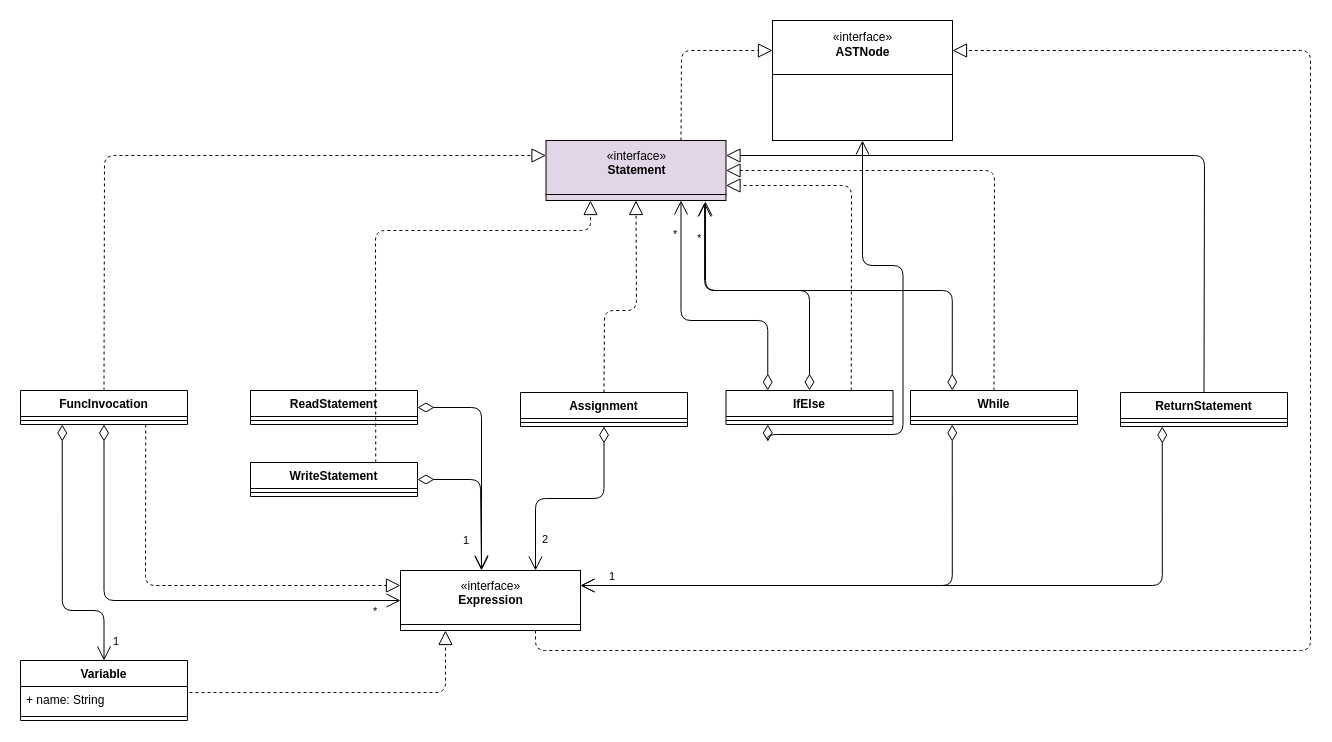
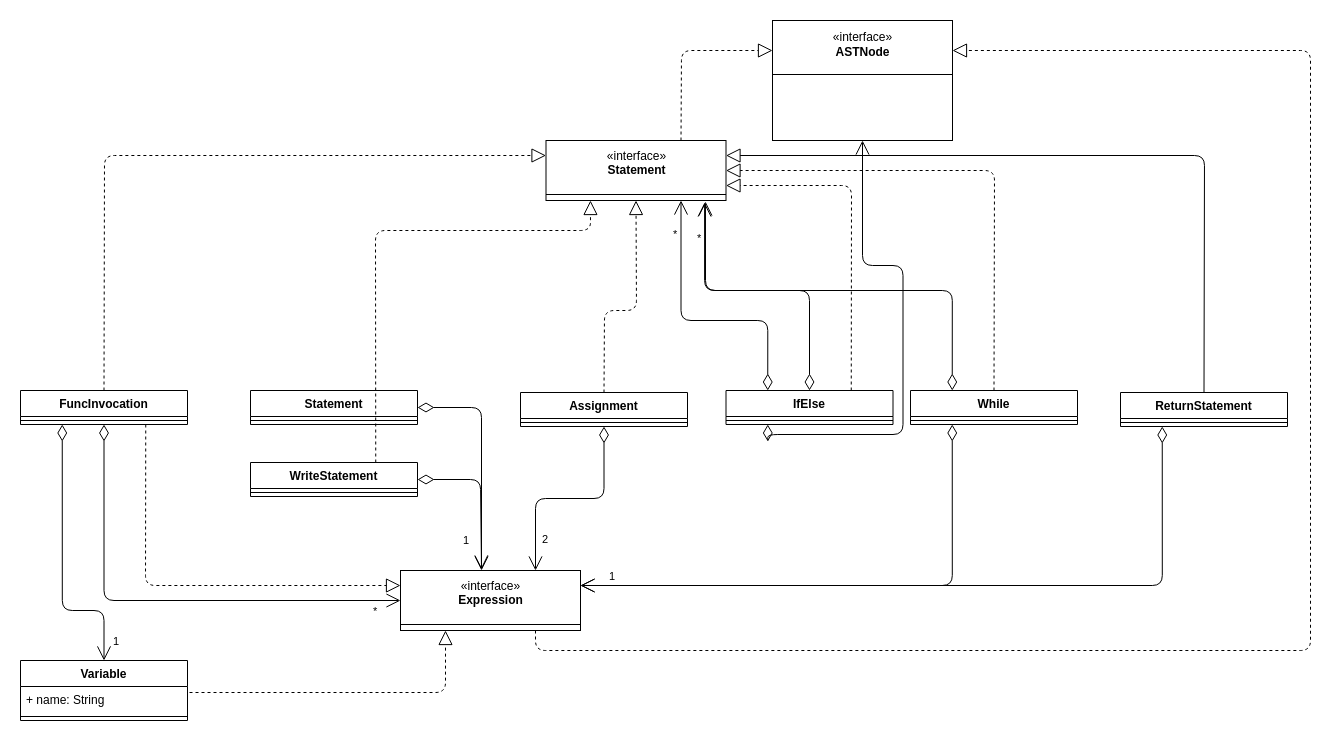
- <mxCell id="8" value="«interface»&lt;br&gt;&lt;b&gt;Statement&lt;br&gt;&lt;br&gt;&lt;/b&gt;" style="html=1;fillColor=#e1d5e7;" parent="7" vertex="1"><mxGeometry width="180" height="60" as="geometry" /></mxCell>
+ <mxCell id="8" value="«interface»&lt;br&gt;&lt;b&gt;Statement&lt;br&gt;&lt;br&gt;&lt;/b&gt;" style="html=1;" parent="7" vertex="1"><mxGeometry width="180" height="60" as="geometry" /></mxCell>
- <mxCell id="17" value="ReadStatement" style="swimlane;fontStyle=1;align=center;verticalAlign=top;childLayout=stackLayout;horizontal=1;startSize=26;horizontalStack=0;resizeParent=1;resizeParentMax=0;resizeLast=0;collapsible=1;marginBottom=0;" parent="1" vertex="1"><mxGeometry x="250" y="390" width="167" height="34" as="geometry" /></mxCell>
+ <mxCell id="17" value="Statement" style="swimlane;fontStyle=1;align=center;verticalAlign=top;childLayout=stackLayout;horizontal=1;startSize=26;horizontalStack=0;resizeParent=1;resizeParentMax=0;resizeLast=0;collapsible=1;marginBottom=0;" parent="1" vertex="1"><mxGeometry x="250" y="390" width="167" height="34" as="geometry" /></mxCell>
